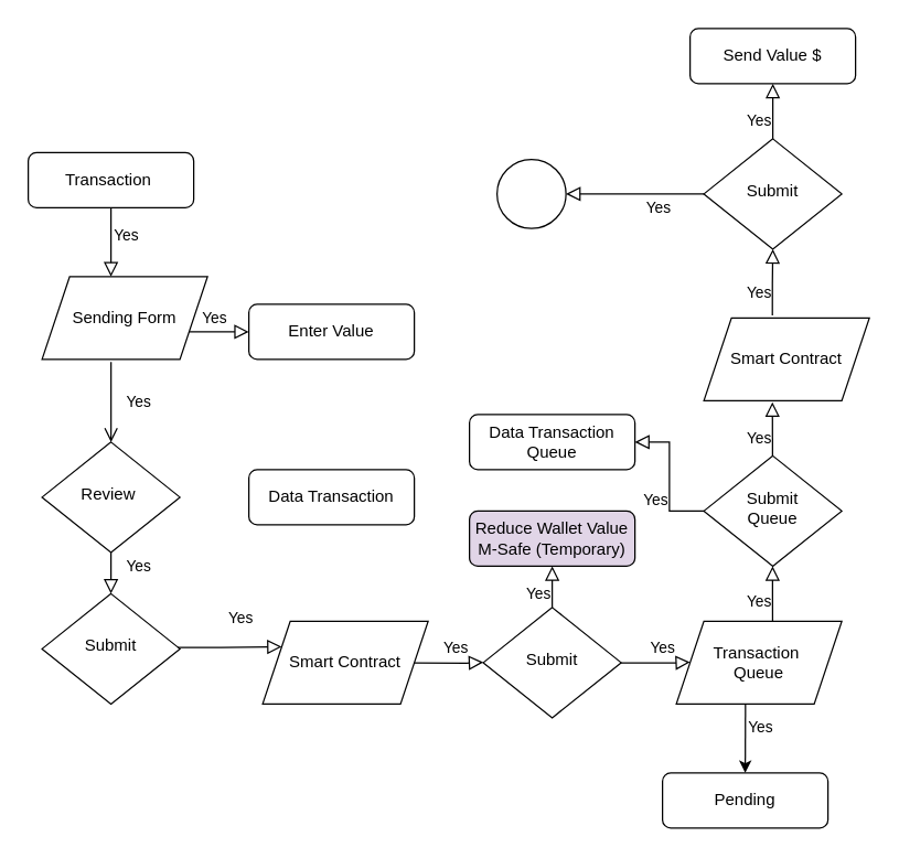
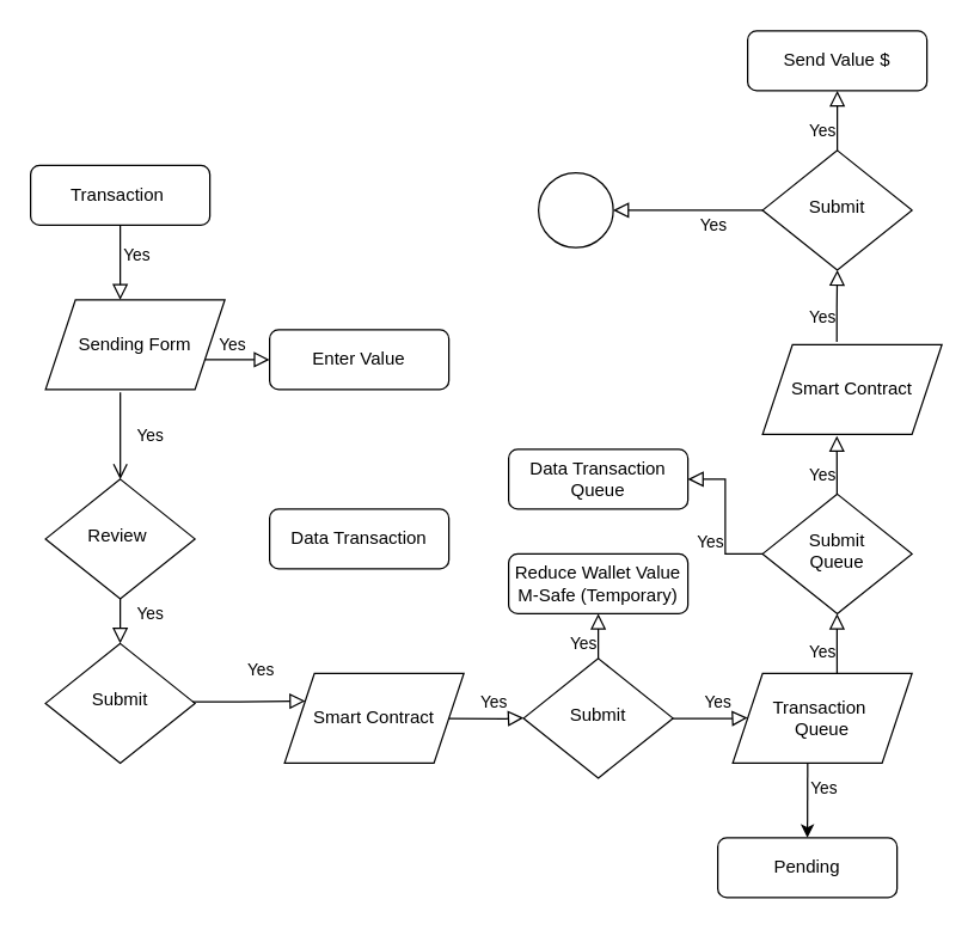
- <mxCell id="16" value="Reduce Wallet Value&lt;br&gt;M-Safe (Temporary)" style="rounded=1;whiteSpace=wrap;html=1;fontSize=12;glass=0;strokeWidth=1;shadow=0;fillColor=#e1d5e7;" vertex="1" parent="1"><mxGeometry x="340" y="370" width="120" height="40" as="geometry" /></mxCell>
+ <mxCell id="16" value="Reduce Wallet Value&lt;br&gt;M-Safe (Temporary)" style="rounded=1;whiteSpace=wrap;html=1;fontSize=12;glass=0;strokeWidth=1;shadow=0;" vertex="1" parent="1"><mxGeometry x="340" y="370" width="120" height="40" as="geometry" /></mxCell>
